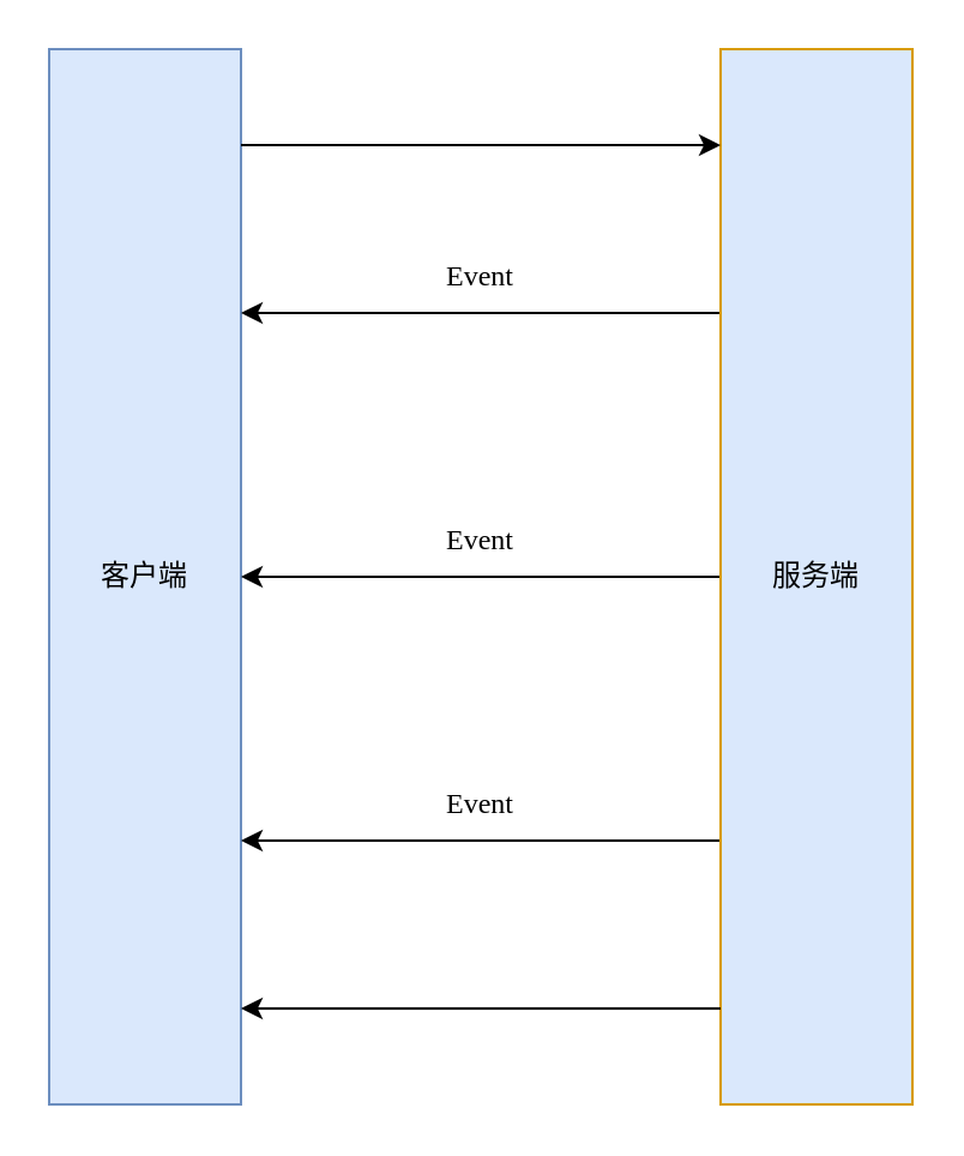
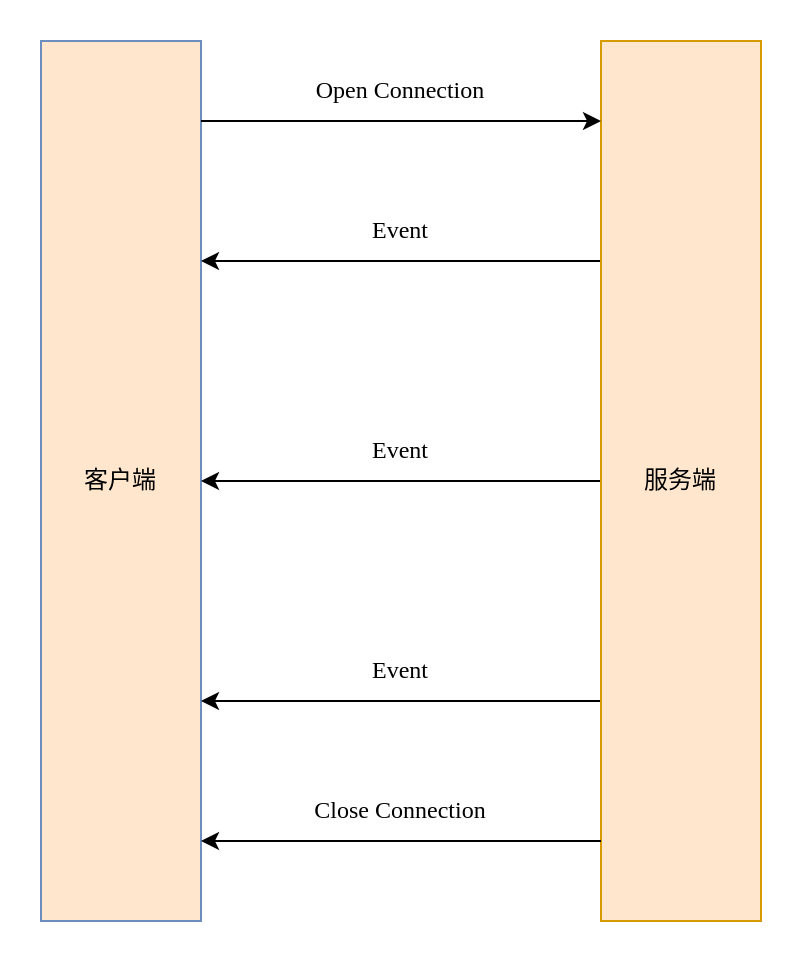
+ <mxCell id="16" value="Open Connection" style="text;html=1;align=center;verticalAlign=middle;whiteSpace=wrap;rounded=0;fontFamily=Comic Sans MS;" vertex="1" parent="1"><mxGeometry x="110" y="30" width="180" height="30" as="geometry" /></mxCell>
- <mxCell id="2" value="客户端" style="rounded=0;whiteSpace=wrap;html=1;strokeColor=#6c8ebf;shadow=0;fillColor=#dae8fc;" vertex="1" parent="1"><mxGeometry x="20" y="20" width="80" height="440" as="geometry" /></mxCell>
+ <mxCell id="2" value="客户端" style="rounded=0;whiteSpace=wrap;html=1;strokeColor=#6c8ebf;shadow=0;fillColor=#ffe6cc;" vertex="1" parent="1"><mxGeometry x="20" y="20" width="80" height="440" as="geometry" /></mxCell>
- <mxCell id="6" value="服务端" style="rounded=0;whiteSpace=wrap;html=1;fillColor=#dae8fc;strokeColor=#d79b00;" vertex="1" parent="1"><mxGeometry x="300" y="20" width="80" height="440" as="geometry" /></mxCell>
+ <mxCell id="6" value="服务端" style="rounded=0;whiteSpace=wrap;html=1;fillColor=#ffe6cc;strokeColor=#d79b00;" vertex="1" parent="1"><mxGeometry x="300" y="20" width="80" height="440" as="geometry" /></mxCell>
+ <mxCell id="17" value="Close Connection" style="text;html=1;align=center;verticalAlign=middle;whiteSpace=wrap;rounded=0;fontFamily=Comic Sans MS;" vertex="1" parent="1"><mxGeometry x="110" y="390" width="180" height="30" as="geometry" /></mxCell>
